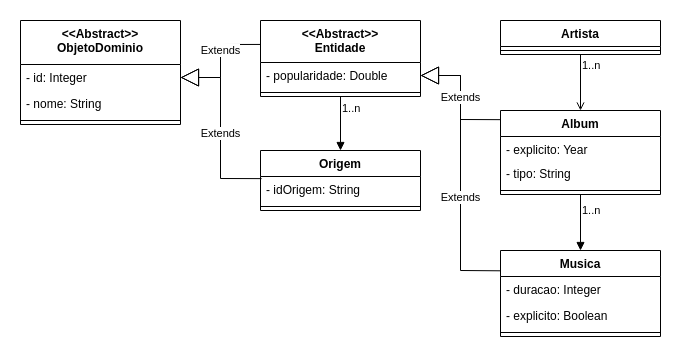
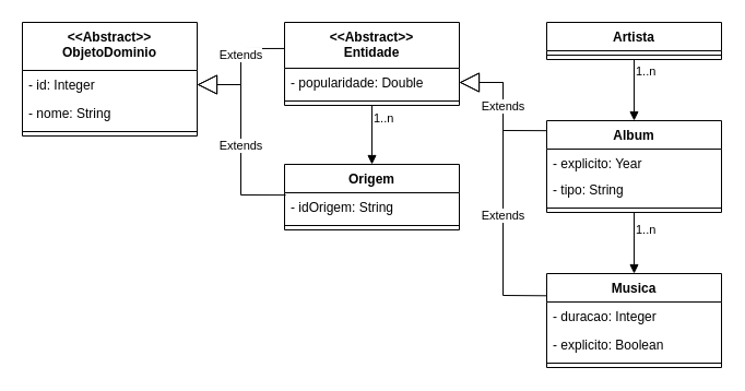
- <mxCell id="12" value="" style="endArrow=open;endFill=1;html=1;edgeStyle=orthogonalEdgeStyle;align=left;verticalAlign=top;rounded=0;exitX=0.5;exitY=1;exitDx=0;exitDy=0;entryX=0.5;entryY=0;entryDx=0;entryDy=0;" parent="1" source="6" target="8" edge="1"><mxGeometry x="-1" relative="1" as="geometry"><mxPoint x="280" y="298" as="sourcePoint" /><mxPoint x="360" y="188" as="targetPoint" /></mxGeometry></mxCell>
+ <mxCell id="12" value="" style="endArrow=block;endFill=1;html=1;edgeStyle=orthogonalEdgeStyle;align=left;verticalAlign=top;rounded=0;exitX=0.5;exitY=1;exitDx=0;exitDy=0;entryX=0.5;entryY=0;entryDx=0;entryDy=0;" parent="1" source="6" target="8" edge="1"><mxGeometry x="-1" relative="1" as="geometry"><mxPoint x="280" y="298" as="sourcePoint" /><mxPoint x="360" y="188" as="targetPoint" /></mxGeometry></mxCell>
